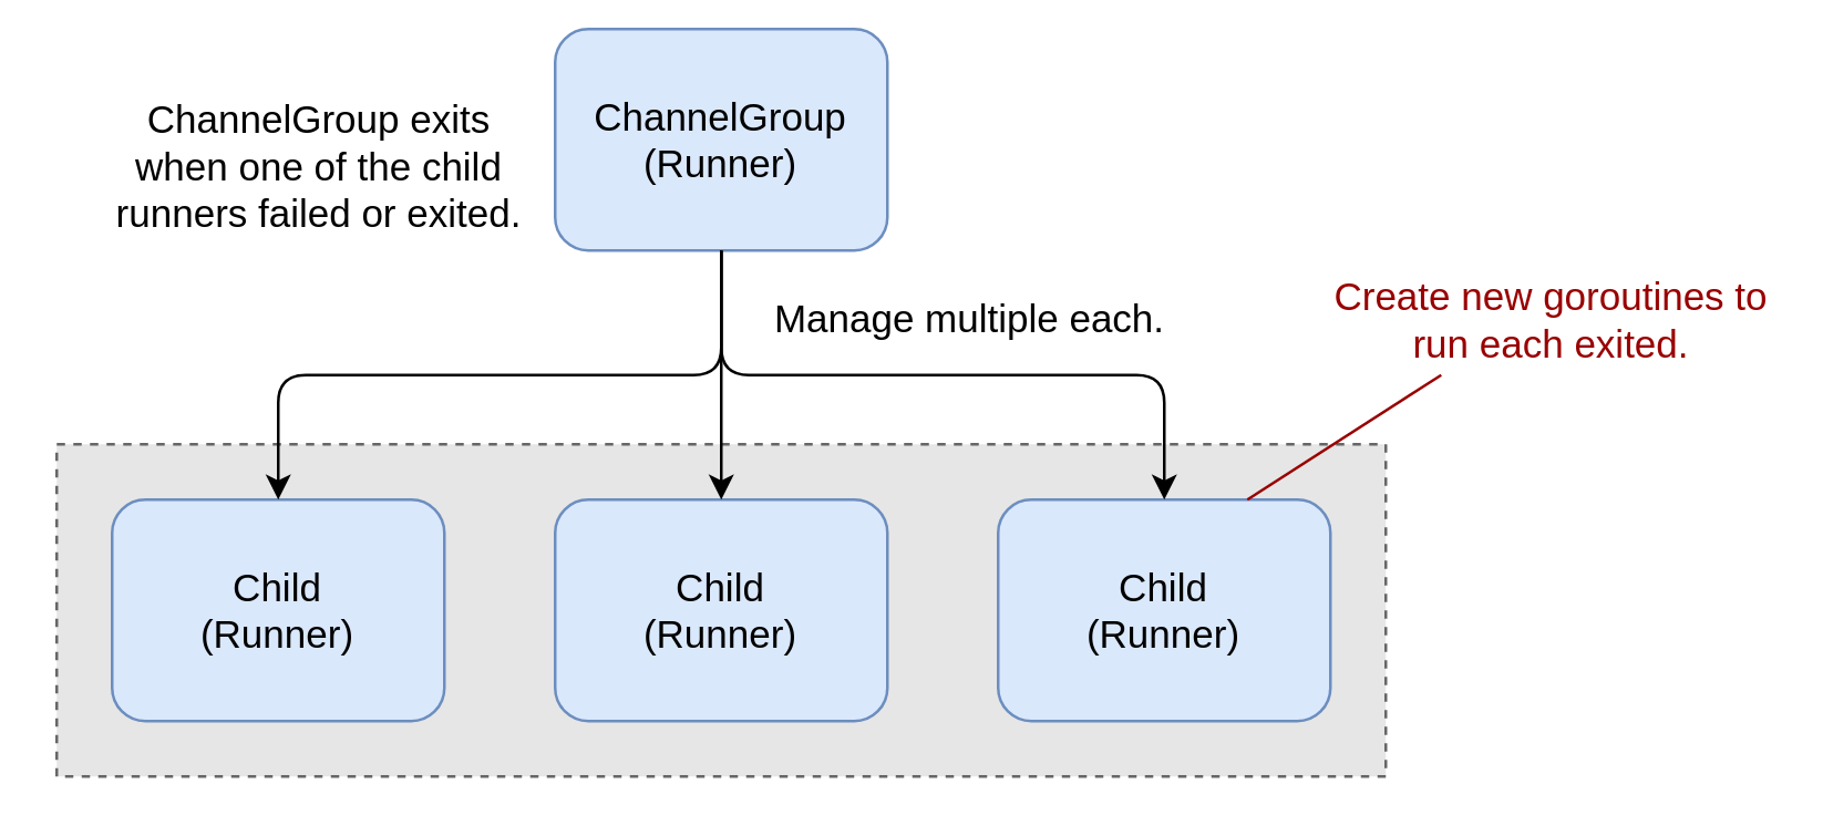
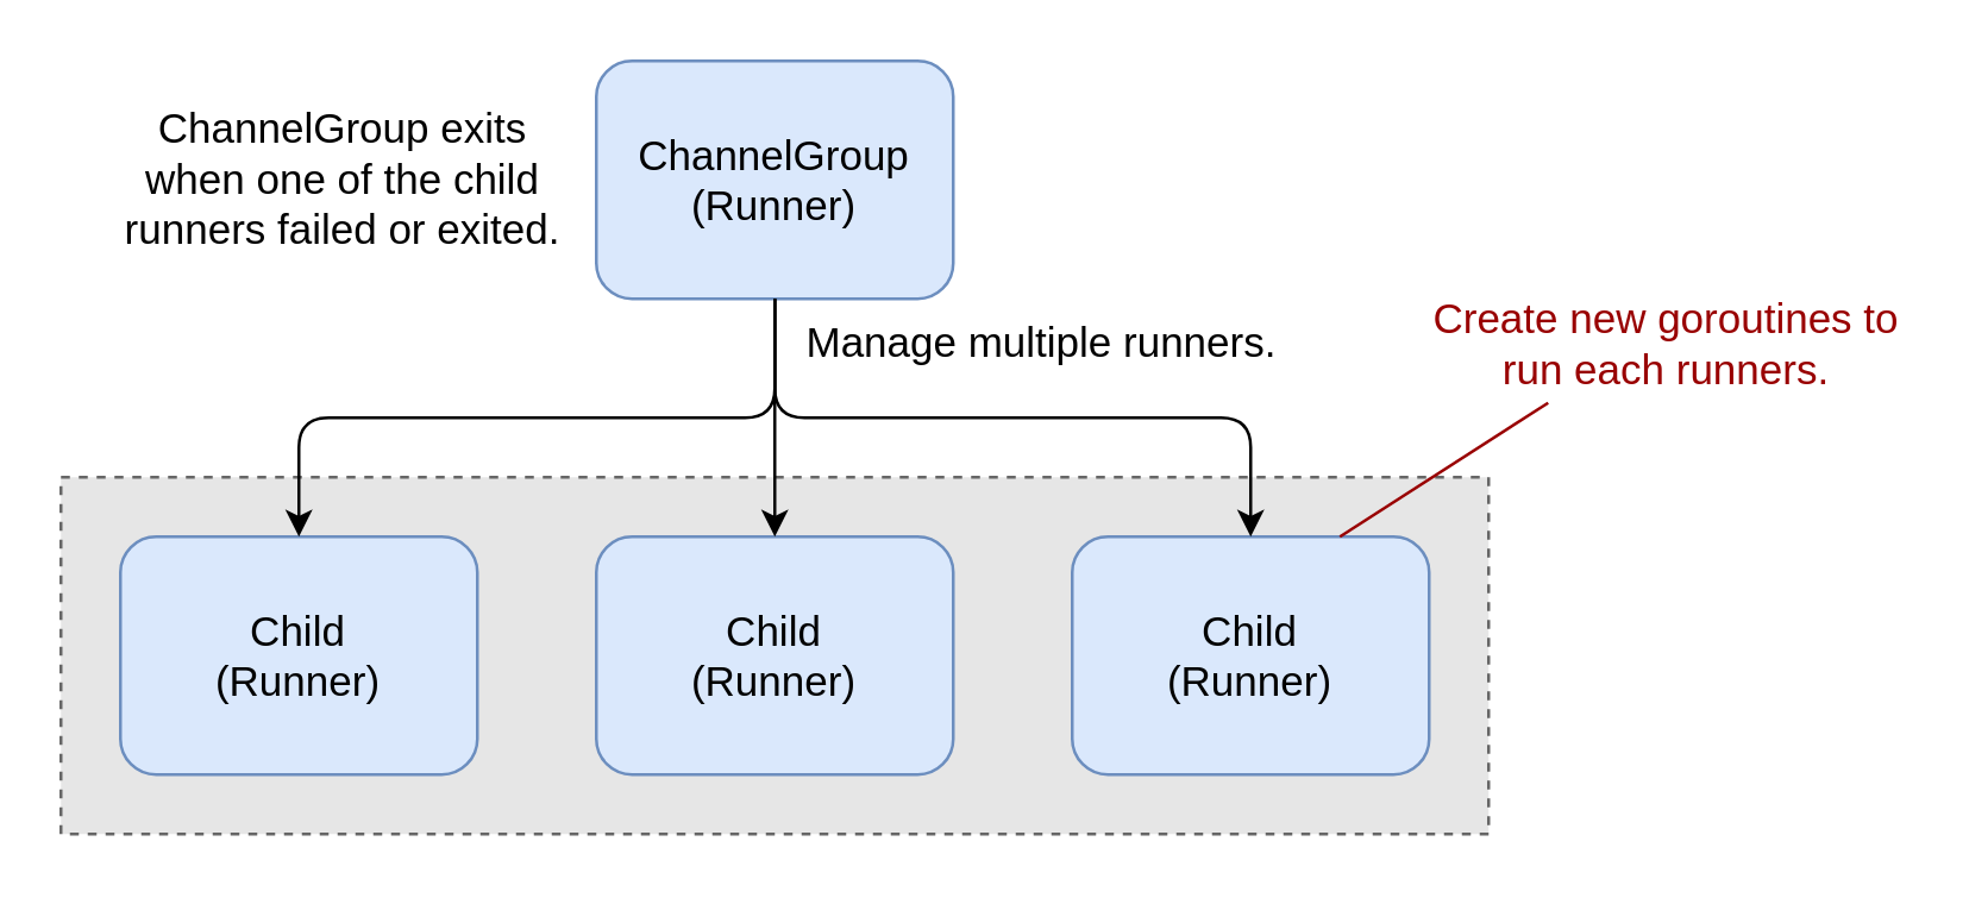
- <mxCell id="3" value="ChannelGroup&lt;br style=&quot;font-size: 14px;&quot;&gt;(Runner)" style="rounded=1;whiteSpace=wrap;html=1;fontSize=14;fillColor=#dae8fc;strokeColor=#6c8ebf;" parent="1" vertex="1"><mxGeometry x="200" y="10" width="120" height="80" as="geometry" /></mxCell>
+ <mxCell id="3" value="ChannelGroup&lt;br style=&quot;font-size: 14px;&quot;&gt;(Runner)" style="rounded=1;whiteSpace=wrap;html=1;fontSize=14;fillColor=#dae8fc;strokeColor=#6c8ebf;" parent="1" vertex="1"><mxGeometry x="200" y="20" width="120" height="80" as="geometry" /></mxCell>
- <mxCell id="10" value="Manage multiple each." style="text;html=1;strokeColor=none;fillColor=none;align=center;verticalAlign=middle;whiteSpace=wrap;rounded=0;fontSize=14;" parent="1" vertex="1"><mxGeometry x="260" y="100" width="180" height="30" as="geometry" /></mxCell>
+ <mxCell id="10" value="Manage multiple runners." style="text;html=1;strokeColor=none;fillColor=none;align=center;verticalAlign=middle;whiteSpace=wrap;rounded=0;fontSize=14;" parent="1" vertex="1"><mxGeometry x="260" y="100" width="180" height="30" as="geometry" /></mxCell>
- <mxCell id="12" value="Create new goroutines to run each exited." style="text;html=1;strokeColor=none;fillColor=none;align=center;verticalAlign=middle;whiteSpace=wrap;rounded=0;fontSize=14;fontColor=#990000;" vertex="1" parent="1"><mxGeometry x="480" y="95" width="160" height="40" as="geometry" /></mxCell>
+ <mxCell id="12" value="Create new goroutines to run each runners." style="text;html=1;strokeColor=none;fillColor=none;align=center;verticalAlign=middle;whiteSpace=wrap;rounded=0;fontSize=14;fontColor=#990000;" vertex="1" parent="1"><mxGeometry x="480" y="95" width="160" height="40" as="geometry" /></mxCell>
